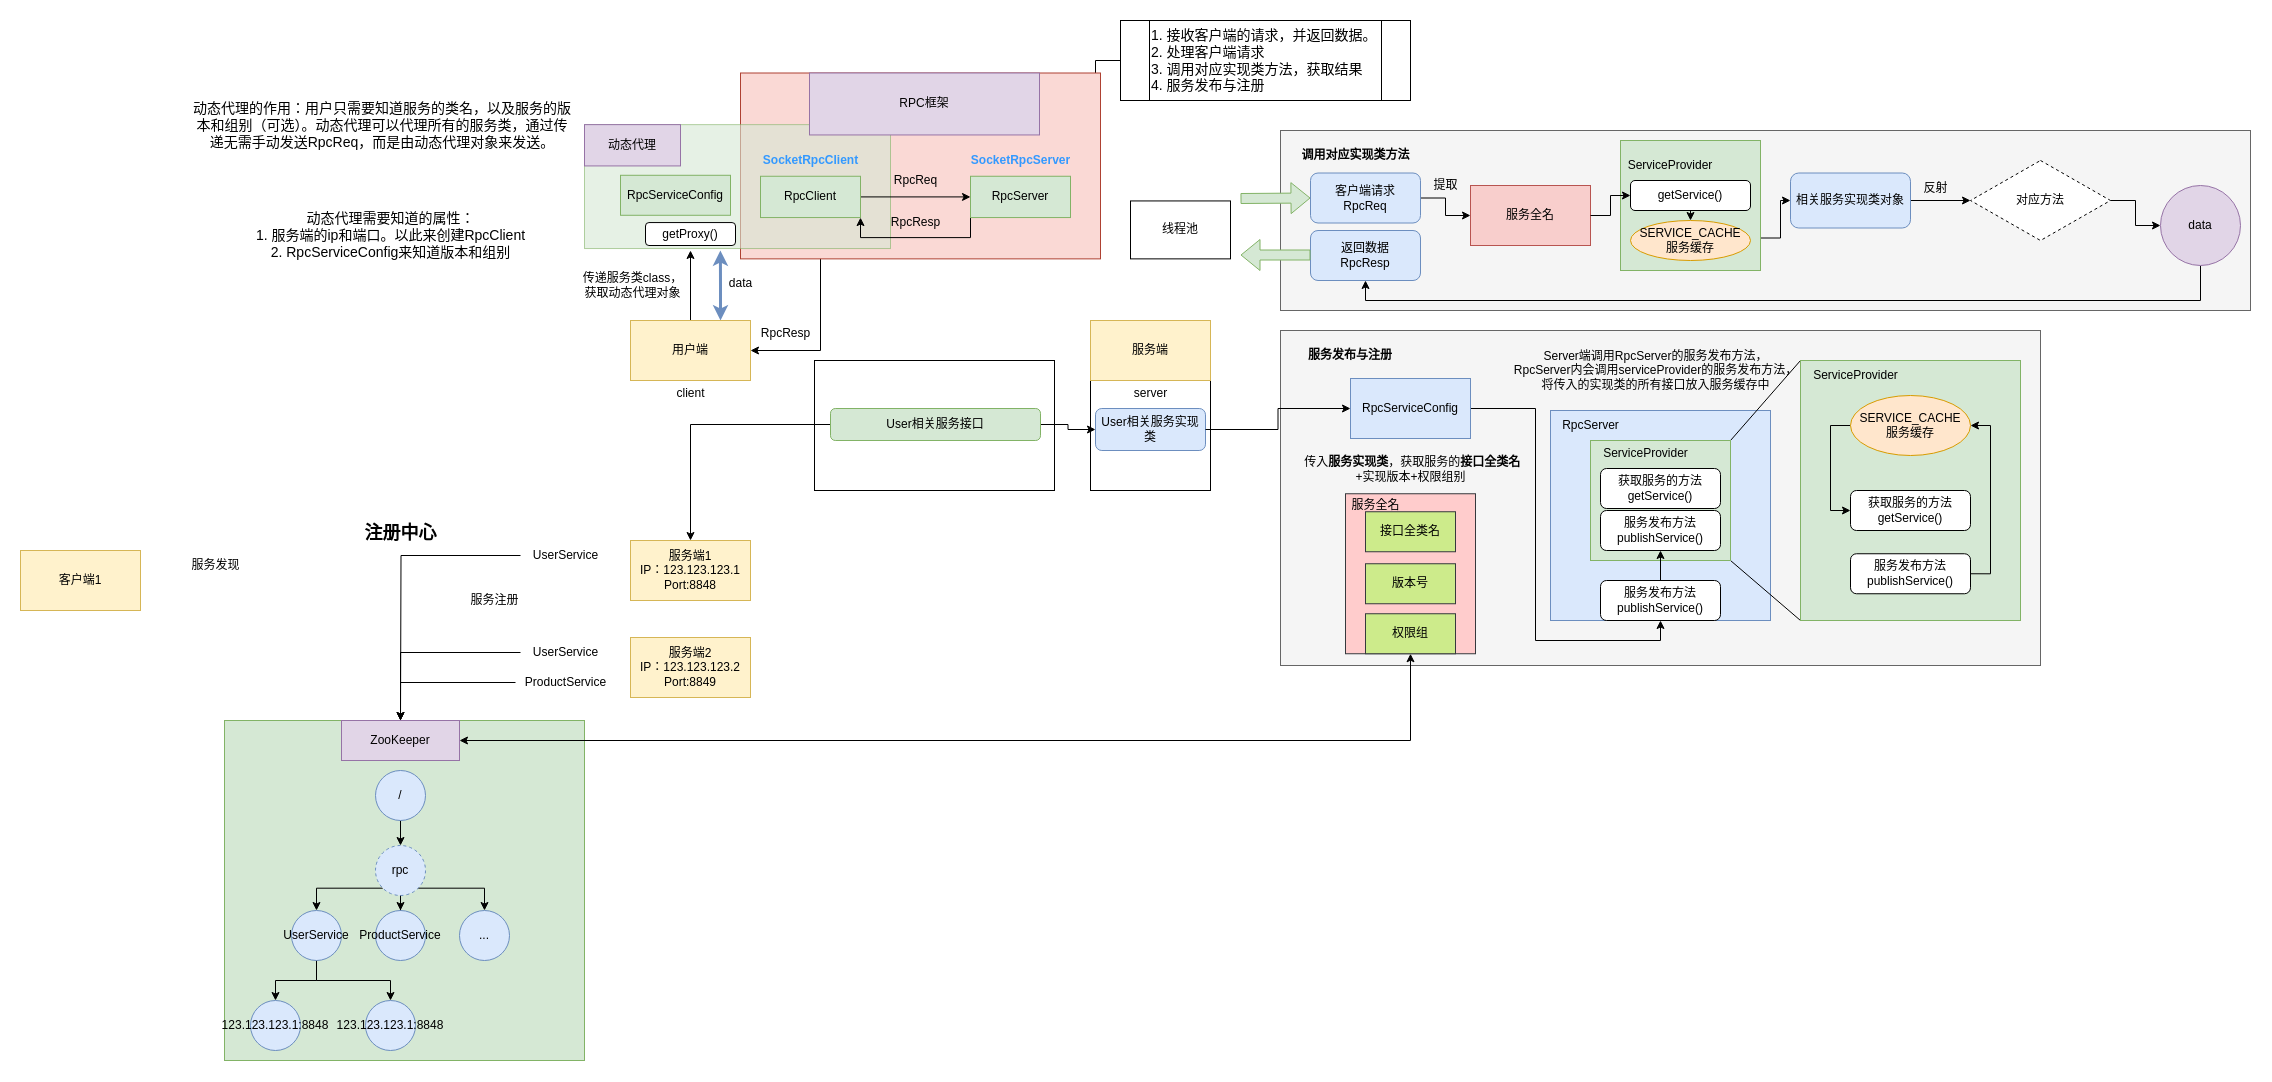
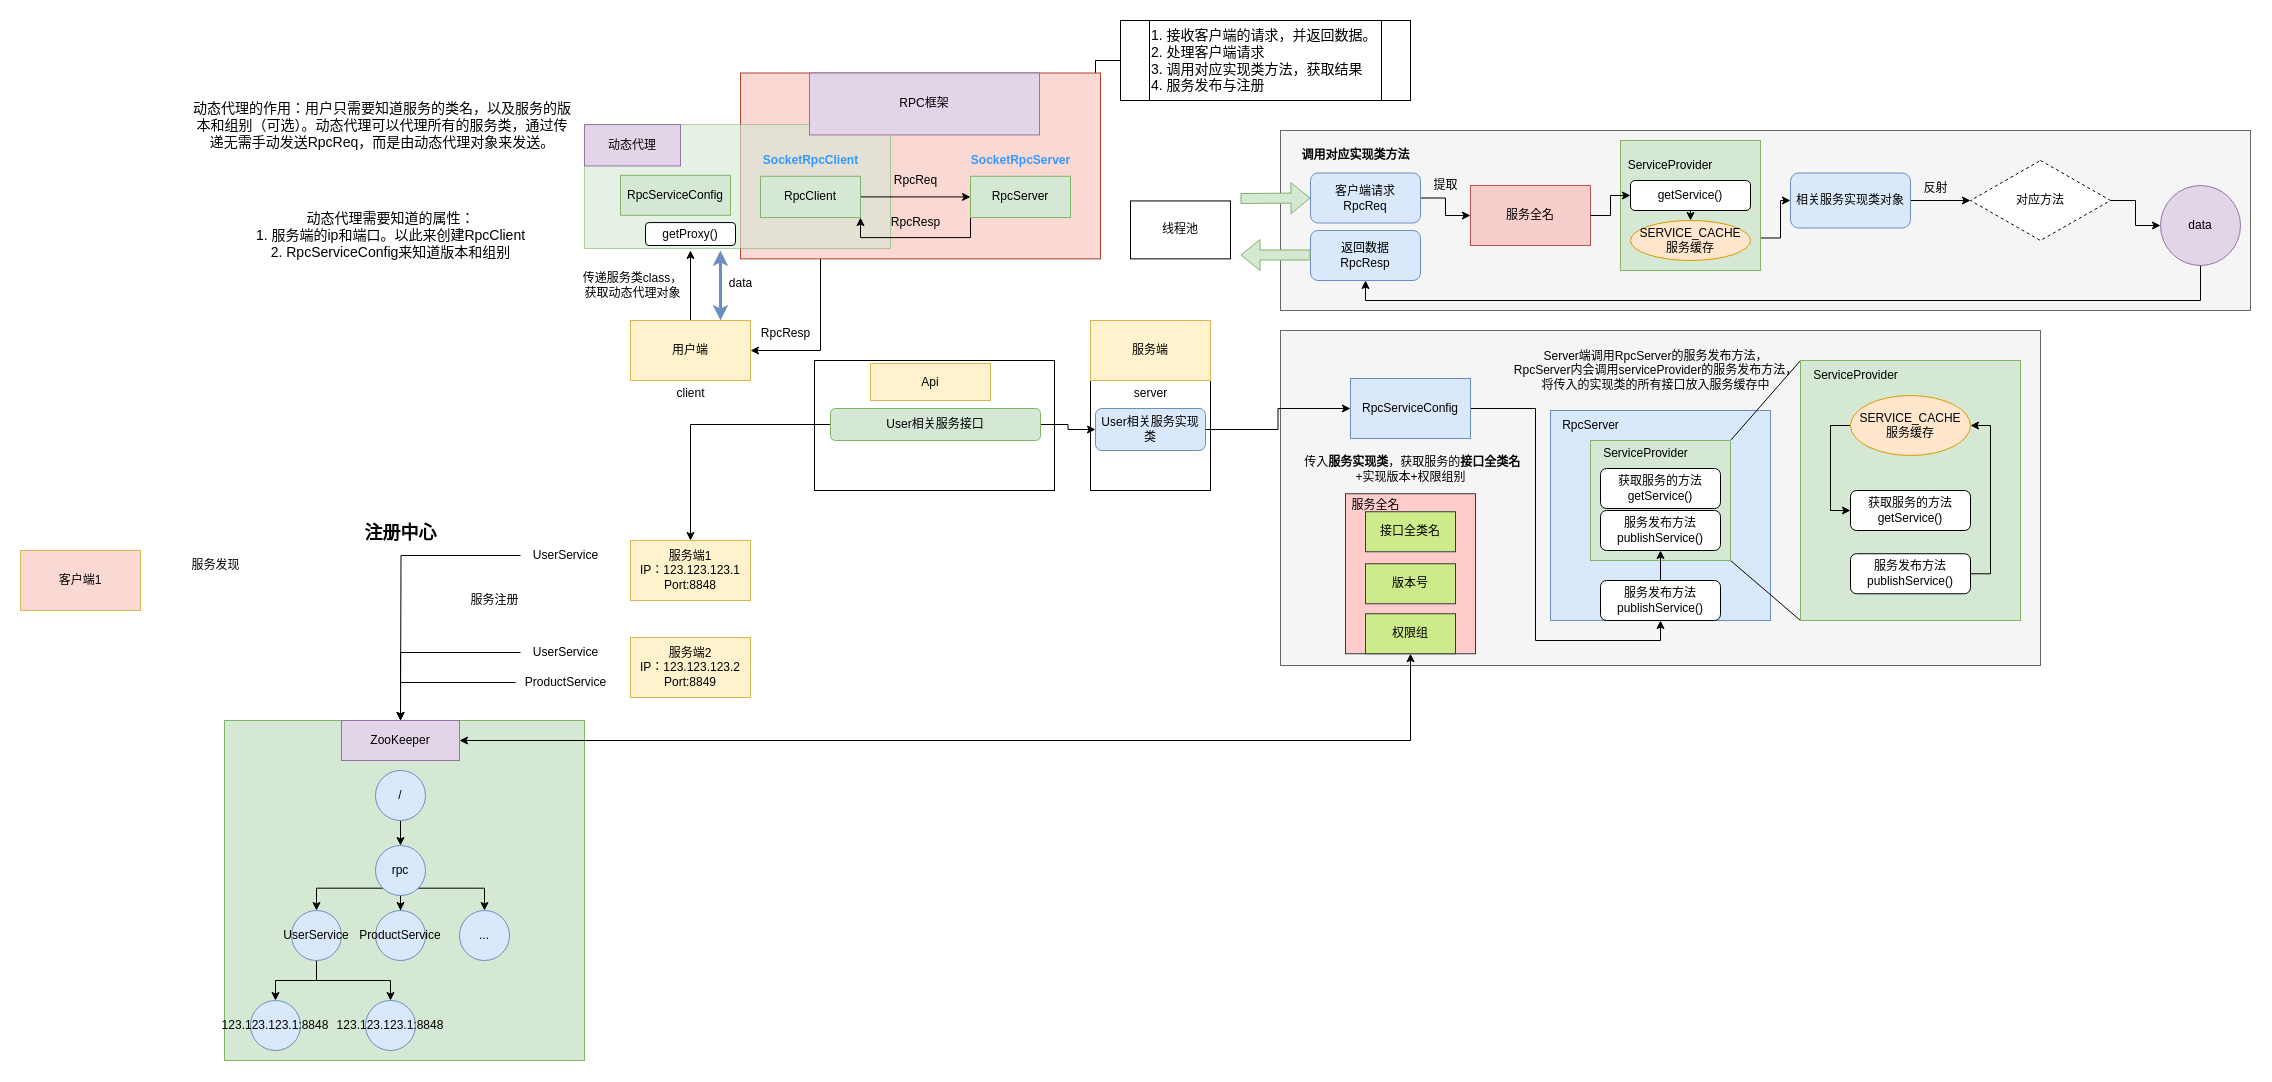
- <mxCell id="28" value="&lt;b&gt;服务发布与注册&lt;/b&gt;" style="text;html=1;align=center;verticalAlign=middle;whiteSpace=wrap;rounded=0;" parent="19" vertex="1"><mxGeometry x="20" y="9.75" width="100" height="30" as="geometry" /></mxCell>
+ <mxCell id="12" value="Api" style="whiteSpace=wrap;html=1;fillColor=#fff2cc;strokeColor=#d6b656;" parent="1" vertex="1"><mxGeometry x="870" y="363" width="120" height="37" as="geometry" /></mxCell>
- <mxCell id="117" value="客户端1" style="rounded=0;whiteSpace=wrap;html=1;fillColor=#fff2cc;strokeColor=#d6b656;" vertex="1" parent="1"><mxGeometry x="20" y="550" width="120" height="60" as="geometry" /></mxCell>
+ <mxCell id="117" value="客户端1" style="rounded=0;whiteSpace=wrap;html=1;fillColor=#fad9d5;strokeColor=#d6b656;" vertex="1" parent="1"><mxGeometry x="20" y="550" width="120" height="60" as="geometry" /></mxCell>
- <mxCell id="102" value="rpc" style="ellipse;whiteSpace=wrap;html=1;aspect=fixed;fillColor=#dae8fc;strokeColor=#6c8ebf;dashed=1;" vertex="1" parent="1"><mxGeometry x="375" y="845" width="50" height="50" as="geometry" /></mxCell>
+ <mxCell id="102" value="rpc" style="ellipse;whiteSpace=wrap;html=1;aspect=fixed;fillColor=#dae8fc;strokeColor=#6c8ebf;" vertex="1" parent="1"><mxGeometry x="375" y="845" width="50" height="50" as="geometry" /></mxCell>
